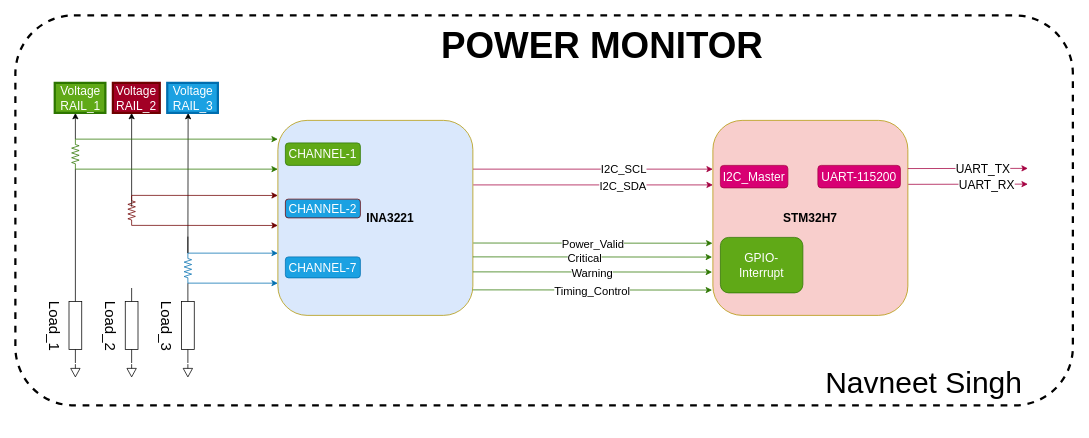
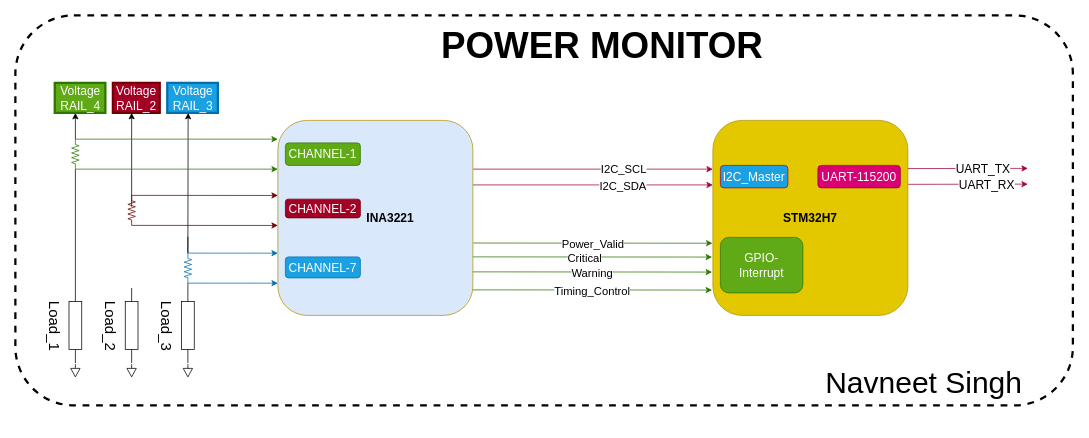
- <mxCell id="9" value="Voltage&lt;br style=&quot;font-size: 16px;&quot;&gt;RAIL_1" style="rounded=0;whiteSpace=wrap;html=1;fontSize=16;fillColor=#60a917;fontColor=#ffffff;strokeColor=#2D7600;strokeWidth=3;" vertex="1" parent="1"><mxGeometry x="72.5" y="110" width="67.5" height="40" as="geometry" /></mxCell>
+ <mxCell id="9" value="Voltage&lt;br style=&quot;font-size: 16px;&quot;&gt;RAIL_4" style="rounded=0;whiteSpace=wrap;html=1;fontSize=16;fillColor=#60a917;fontColor=#ffffff;strokeColor=#2D7600;strokeWidth=3;" vertex="1" parent="1"><mxGeometry x="72.5" y="110" width="67.5" height="40" as="geometry" /></mxCell>
- <mxCell id="44" value="I2C_Master" style="rounded=1;whiteSpace=wrap;html=1;fillColor=#d80073;fontColor=#ffffff;strokeColor=#A50040;fontSize=16;" vertex="1" parent="1"><mxGeometry x="960" y="220" width="90" height="30" as="geometry" /></mxCell>
+ <mxCell id="44" value="I2C_Master" style="rounded=1;whiteSpace=wrap;html=1;fillColor=#1ba1e2;fontColor=#ffffff;strokeColor=#A50040;fontSize=16;" vertex="1" parent="1"><mxGeometry x="960" y="220" width="90" height="30" as="geometry" /></mxCell>
- <mxCell id="30" value="CHANNEL-2" style="rounded=1;whiteSpace=wrap;html=1;fillColor=#1ba1e2;fontColor=#ffffff;strokeColor=#6F0000;fontSize=16;" vertex="1" parent="1"><mxGeometry x="380" y="265" width="100" height="25" as="geometry" /></mxCell>
+ <mxCell id="30" value="CHANNEL-2" style="rounded=1;whiteSpace=wrap;html=1;fillColor=#a20025;fontColor=#ffffff;strokeColor=#6F0000;fontSize=16;" vertex="1" parent="1"><mxGeometry x="380" y="265" width="100" height="25" as="geometry" /></mxCell>
- <mxCell id="32" value="&lt;font style=&quot;font-size: 16px;&quot;&gt;&lt;b&gt;STM32H7&lt;/b&gt;&lt;/font&gt;" style="whiteSpace=wrap;html=1;aspect=fixed;rounded=1;fillColor=#f8cecc;fontColor=#000000;strokeColor=#B09500;" vertex="1" parent="1"><mxGeometry x="950" y="160" width="260" height="260" as="geometry" /></mxCell>
+ <mxCell id="32" value="&lt;font style=&quot;font-size: 16px;&quot;&gt;&lt;b&gt;STM32H7&lt;/b&gt;&lt;/font&gt;" style="whiteSpace=wrap;html=1;aspect=fixed;rounded=1;fillColor=#e3c800;fontColor=#000000;strokeColor=#B09500;" vertex="1" parent="1"><mxGeometry x="950" y="160" width="260" height="260" as="geometry" /></mxCell>
